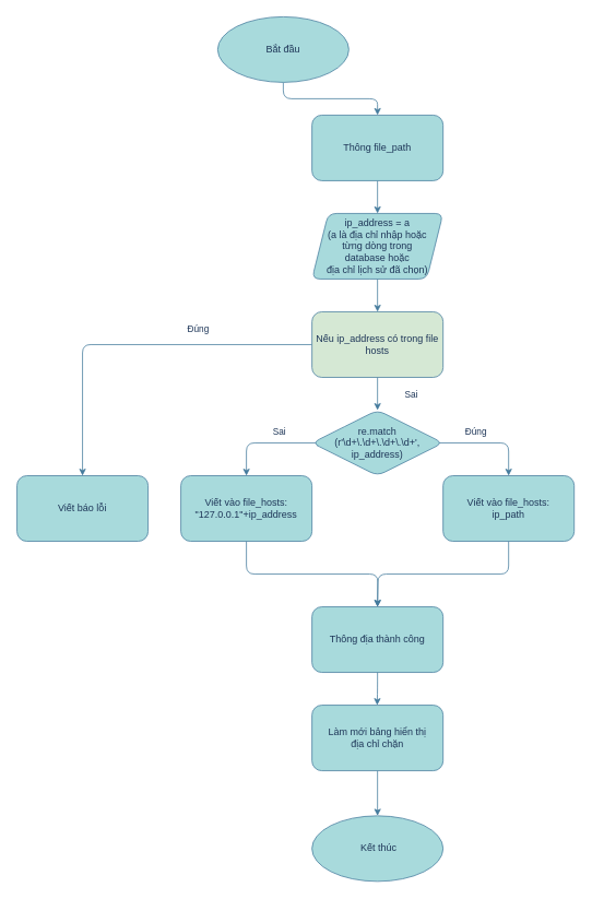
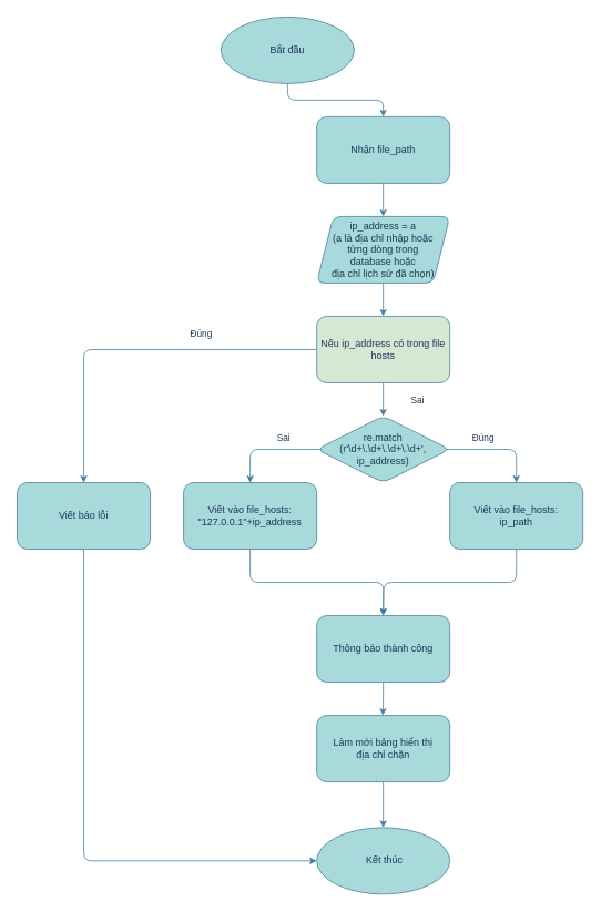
- <mxCell id="28" value="Thông file_path" style="rounded=1;whiteSpace=wrap;html=1;labelBackgroundColor=none;fillColor=#A8DADC;strokeColor=#457B9D;fontColor=#1D3557;" vertex="1" parent="1"><mxGeometry x="380" y="140" width="160" height="80" as="geometry" /></mxCell>
+ <mxCell id="28" value="Nhận file_path" style="rounded=1;whiteSpace=wrap;html=1;labelBackgroundColor=none;fillColor=#A8DADC;strokeColor=#457B9D;fontColor=#1D3557;" vertex="1" parent="1"><mxGeometry x="380" y="140" width="160" height="80" as="geometry" /></mxCell>
- <mxCell id="21" value="Thông địa thành công" style="rounded=1;whiteSpace=wrap;html=1;labelBackgroundColor=none;fillColor=#A8DADC;strokeColor=#457B9D;fontColor=#1D3557;" vertex="1" parent="1"><mxGeometry x="380" y="740" width="160" height="80" as="geometry" /></mxCell>
+ <mxCell id="21" value="Thông báo thành công" style="rounded=1;whiteSpace=wrap;html=1;labelBackgroundColor=none;fillColor=#A8DADC;strokeColor=#457B9D;fontColor=#1D3557;" vertex="1" parent="1"><mxGeometry x="380" y="740" width="160" height="80" as="geometry" /></mxCell>
+ <mxCell id="25" style="edgeStyle=orthogonalEdgeStyle;rounded=1;orthogonalLoop=1;jettySize=auto;html=1;exitX=0.5;exitY=1;exitDx=0;exitDy=0;entryX=0;entryY=0.5;entryDx=0;entryDy=0;labelBackgroundColor=none;strokeColor=#457B9D;fontColor=default;" edge="1" parent="1" source="26" target="24"><mxGeometry relative="1" as="geometry" /></mxCell>
